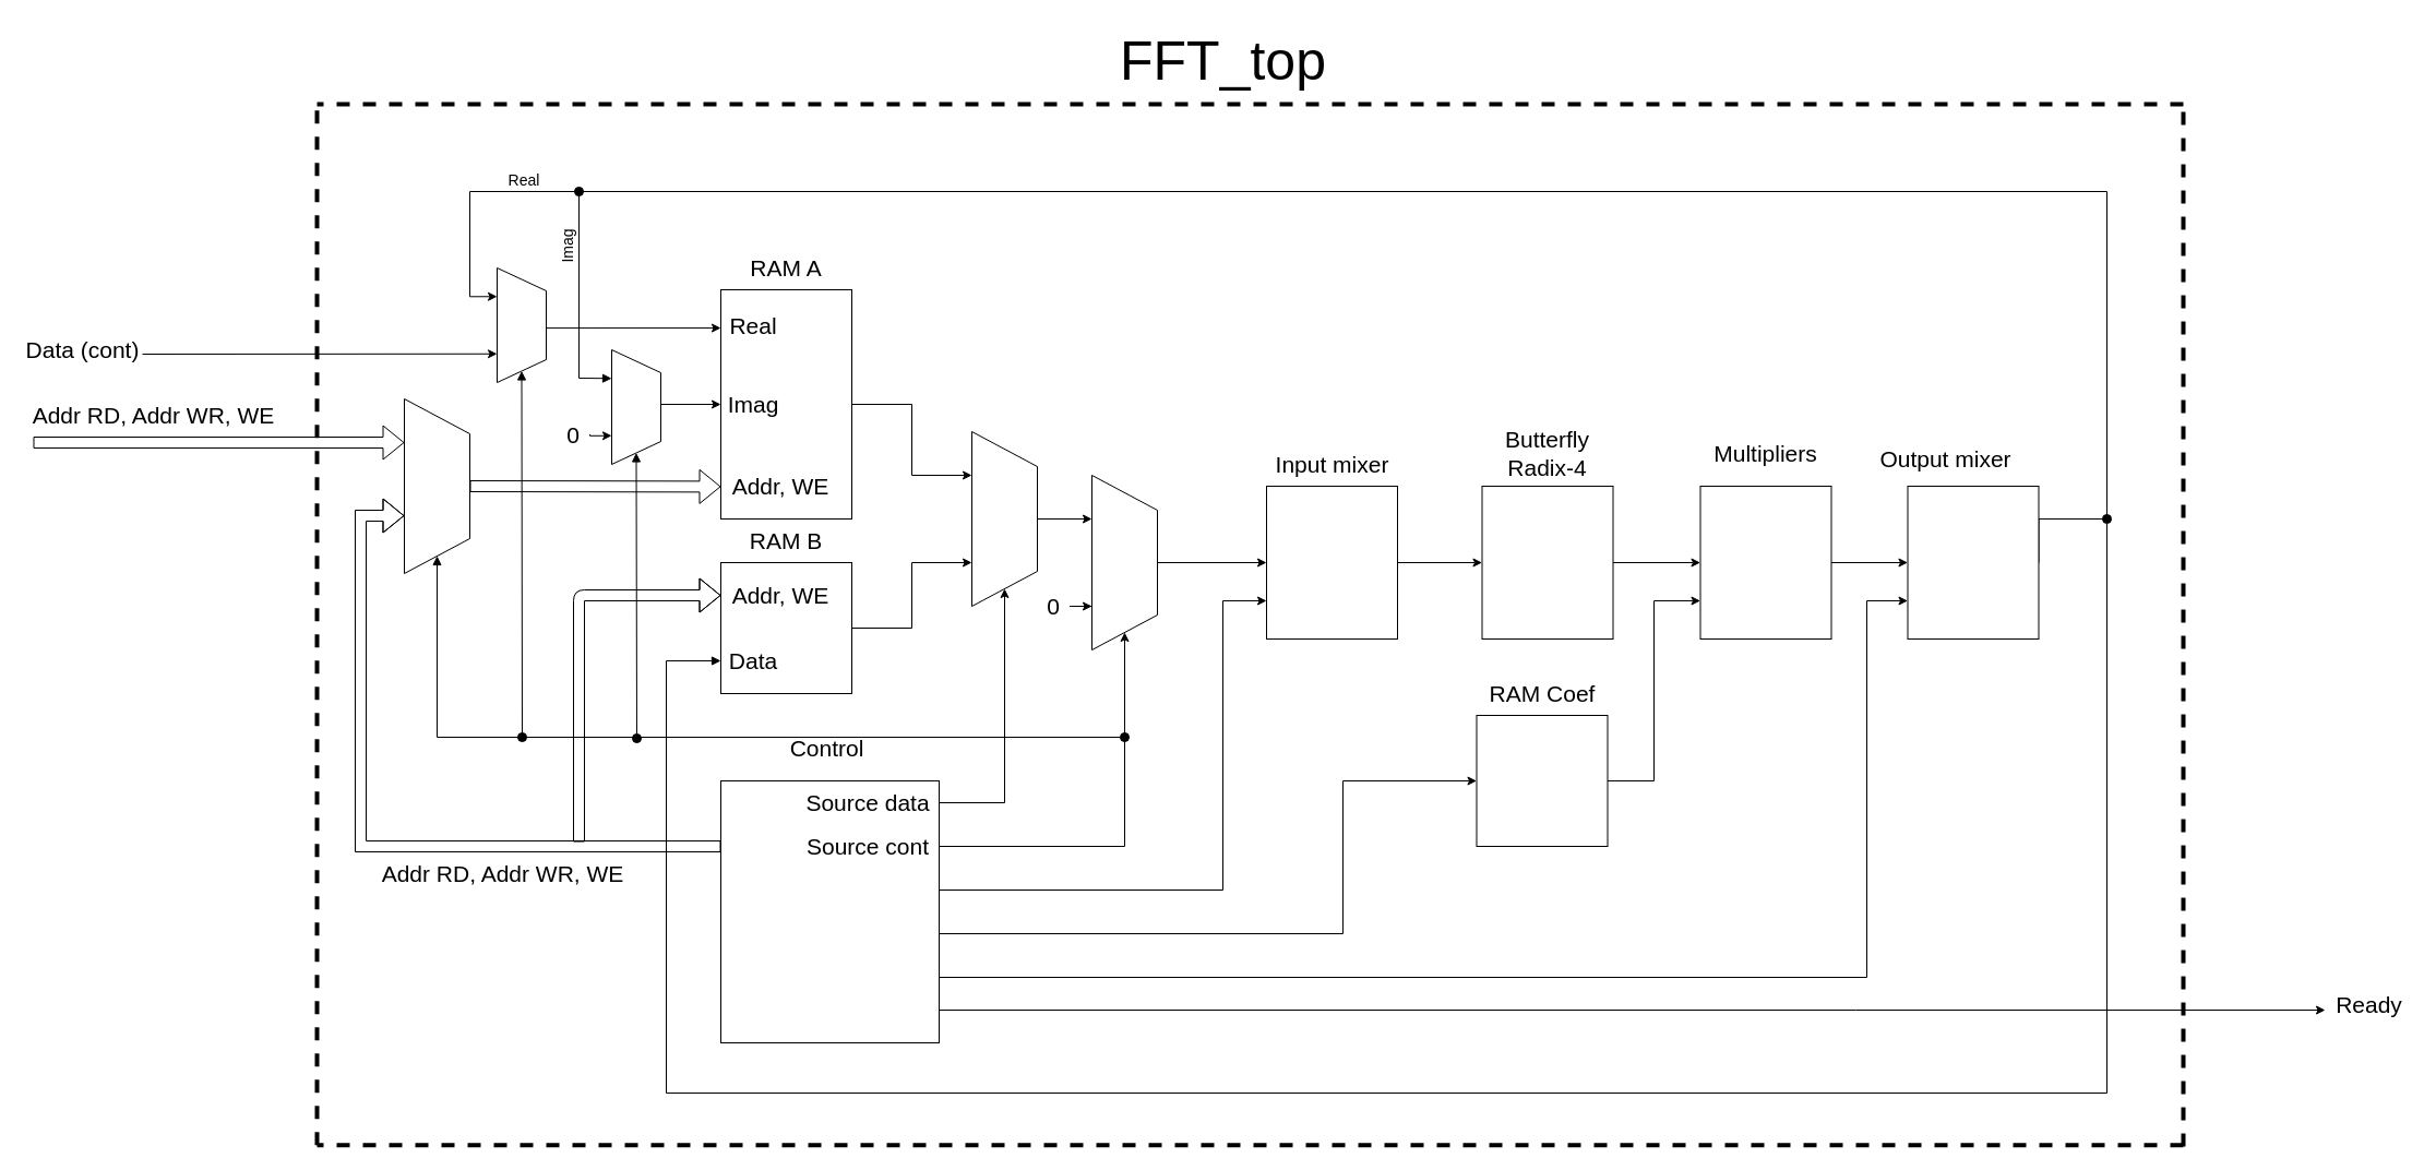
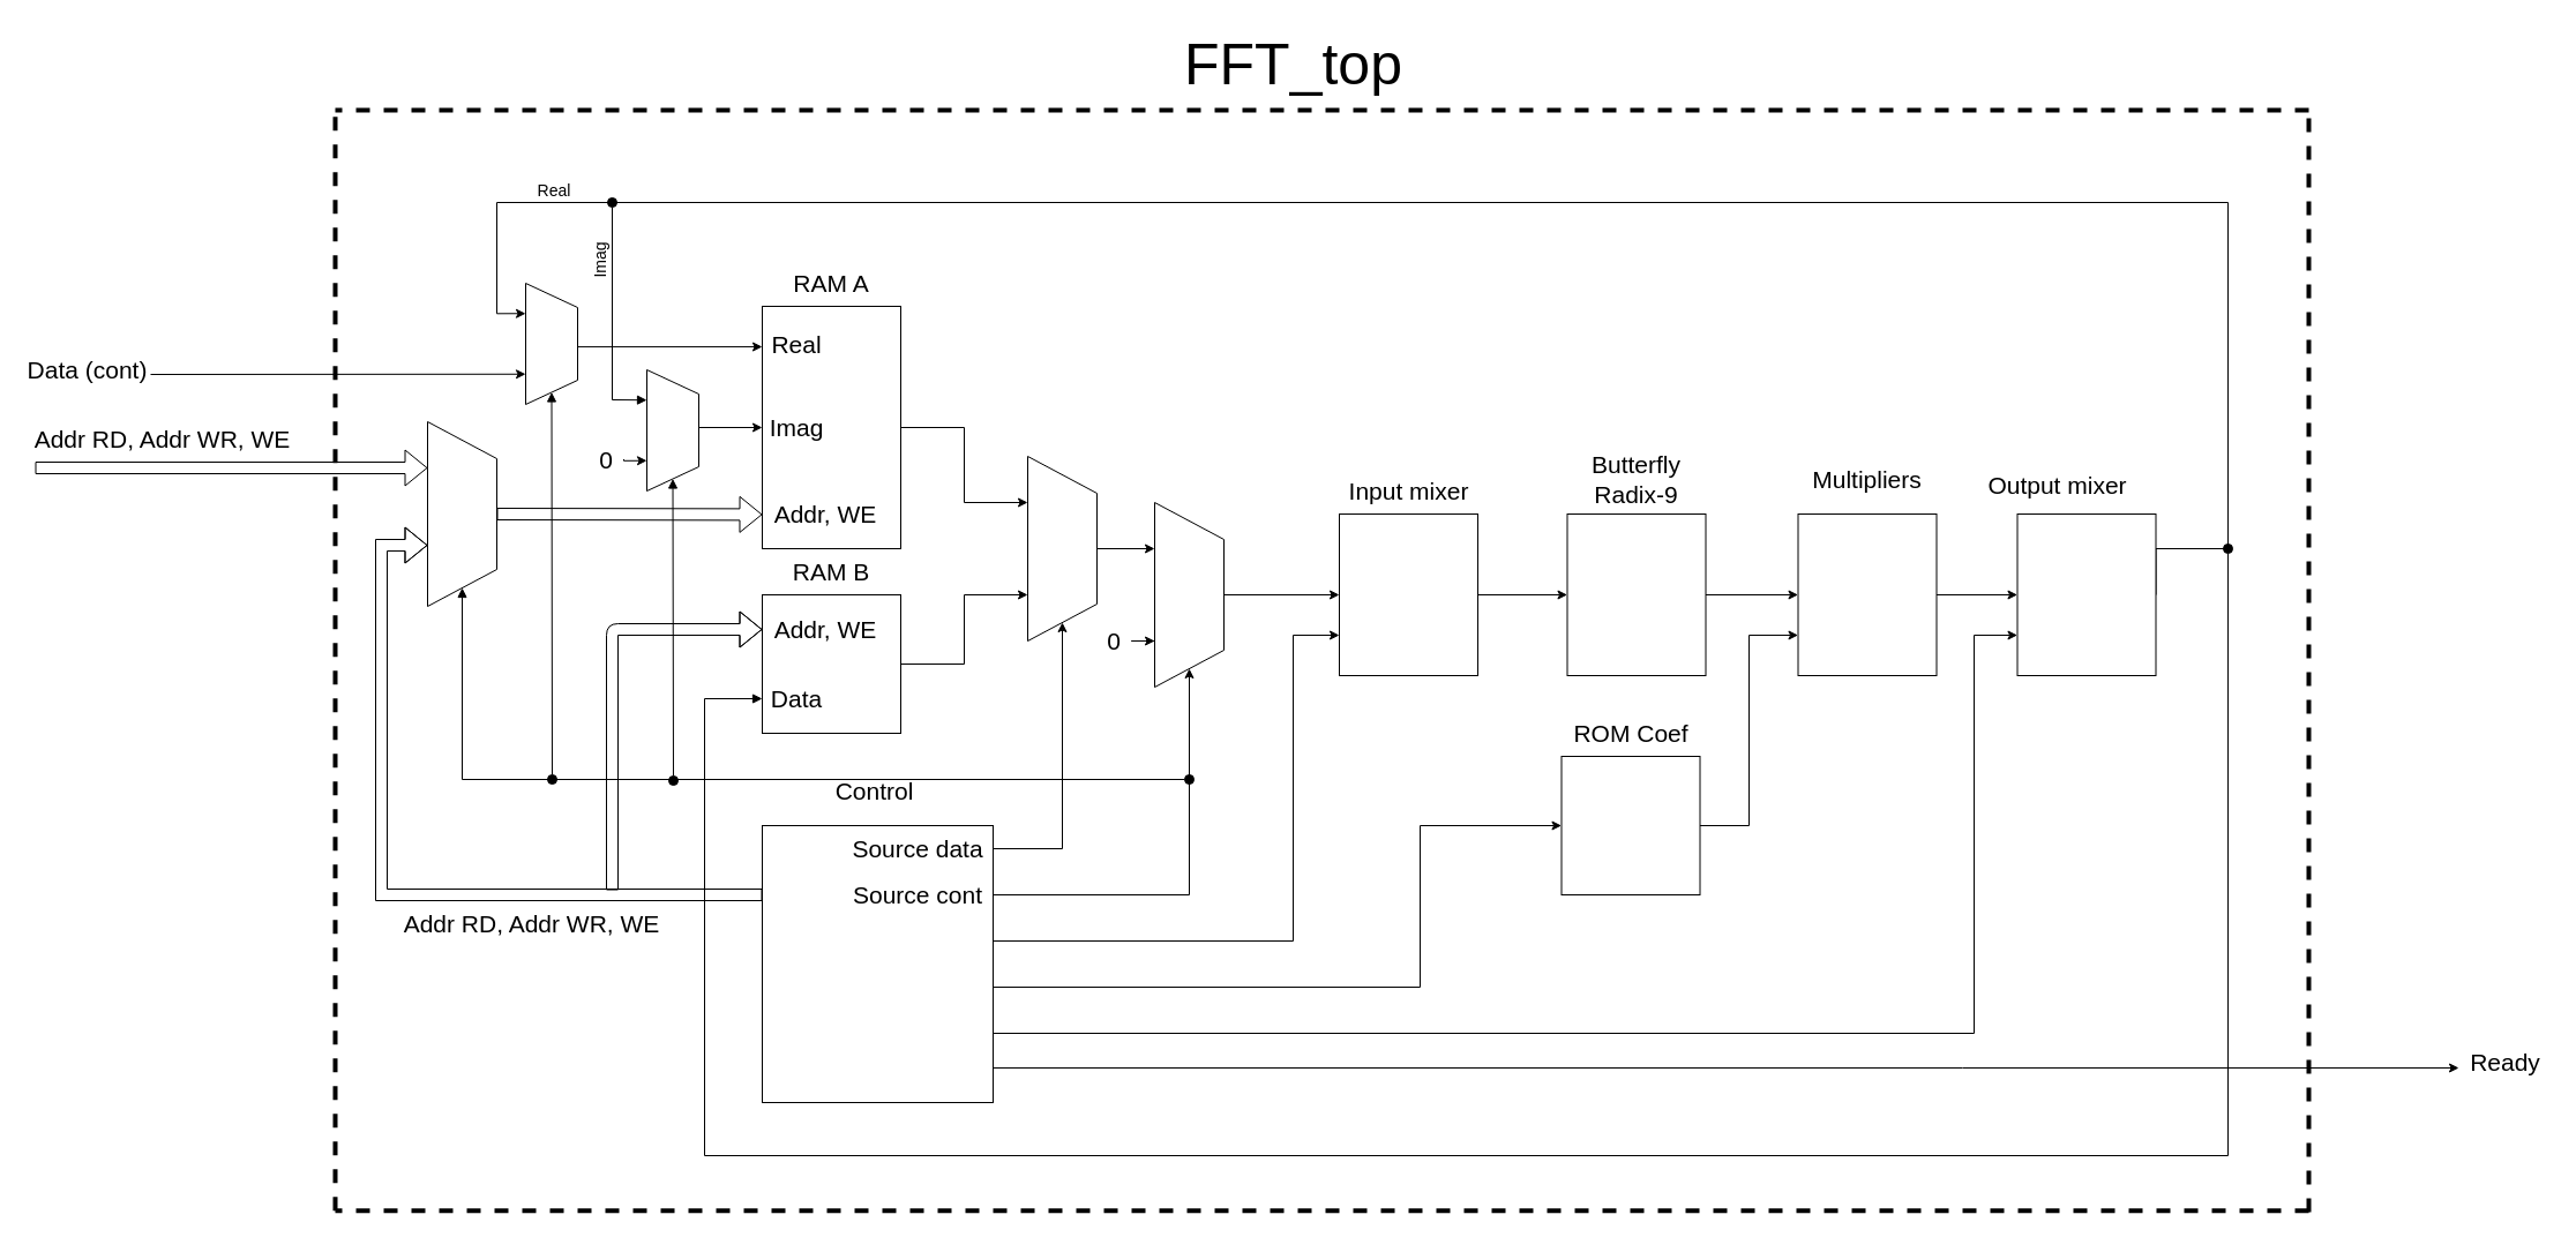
- <mxCell id="15" value="Butterfly Radix-4" style="text;html=1;strokeColor=none;fillColor=none;align=center;verticalAlign=middle;whiteSpace=wrap;rounded=0;fontSize=21;" parent="1" vertex="1"><mxGeometry x="1350" y="405" width="135" height="20" as="geometry" /></mxCell>
+ <mxCell id="15" value="Butterfly Radix-9" style="text;html=1;strokeColor=none;fillColor=none;align=center;verticalAlign=middle;whiteSpace=wrap;rounded=0;fontSize=21;" parent="1" vertex="1"><mxGeometry x="1350" y="405" width="135" height="20" as="geometry" /></mxCell>
- <mxCell id="24" value="RAM Coef" style="text;html=1;strokeColor=none;fillColor=none;align=center;verticalAlign=middle;whiteSpace=wrap;rounded=0;fontSize=21;" parent="1" vertex="1"><mxGeometry x="1347.5" y="625" width="130" height="20" as="geometry" /></mxCell>
+ <mxCell id="24" value="ROM Coef" style="text;html=1;strokeColor=none;fillColor=none;align=center;verticalAlign=middle;whiteSpace=wrap;rounded=0;fontSize=21;" parent="1" vertex="1"><mxGeometry x="1347.5" y="625" width="130" height="20" as="geometry" /></mxCell>
